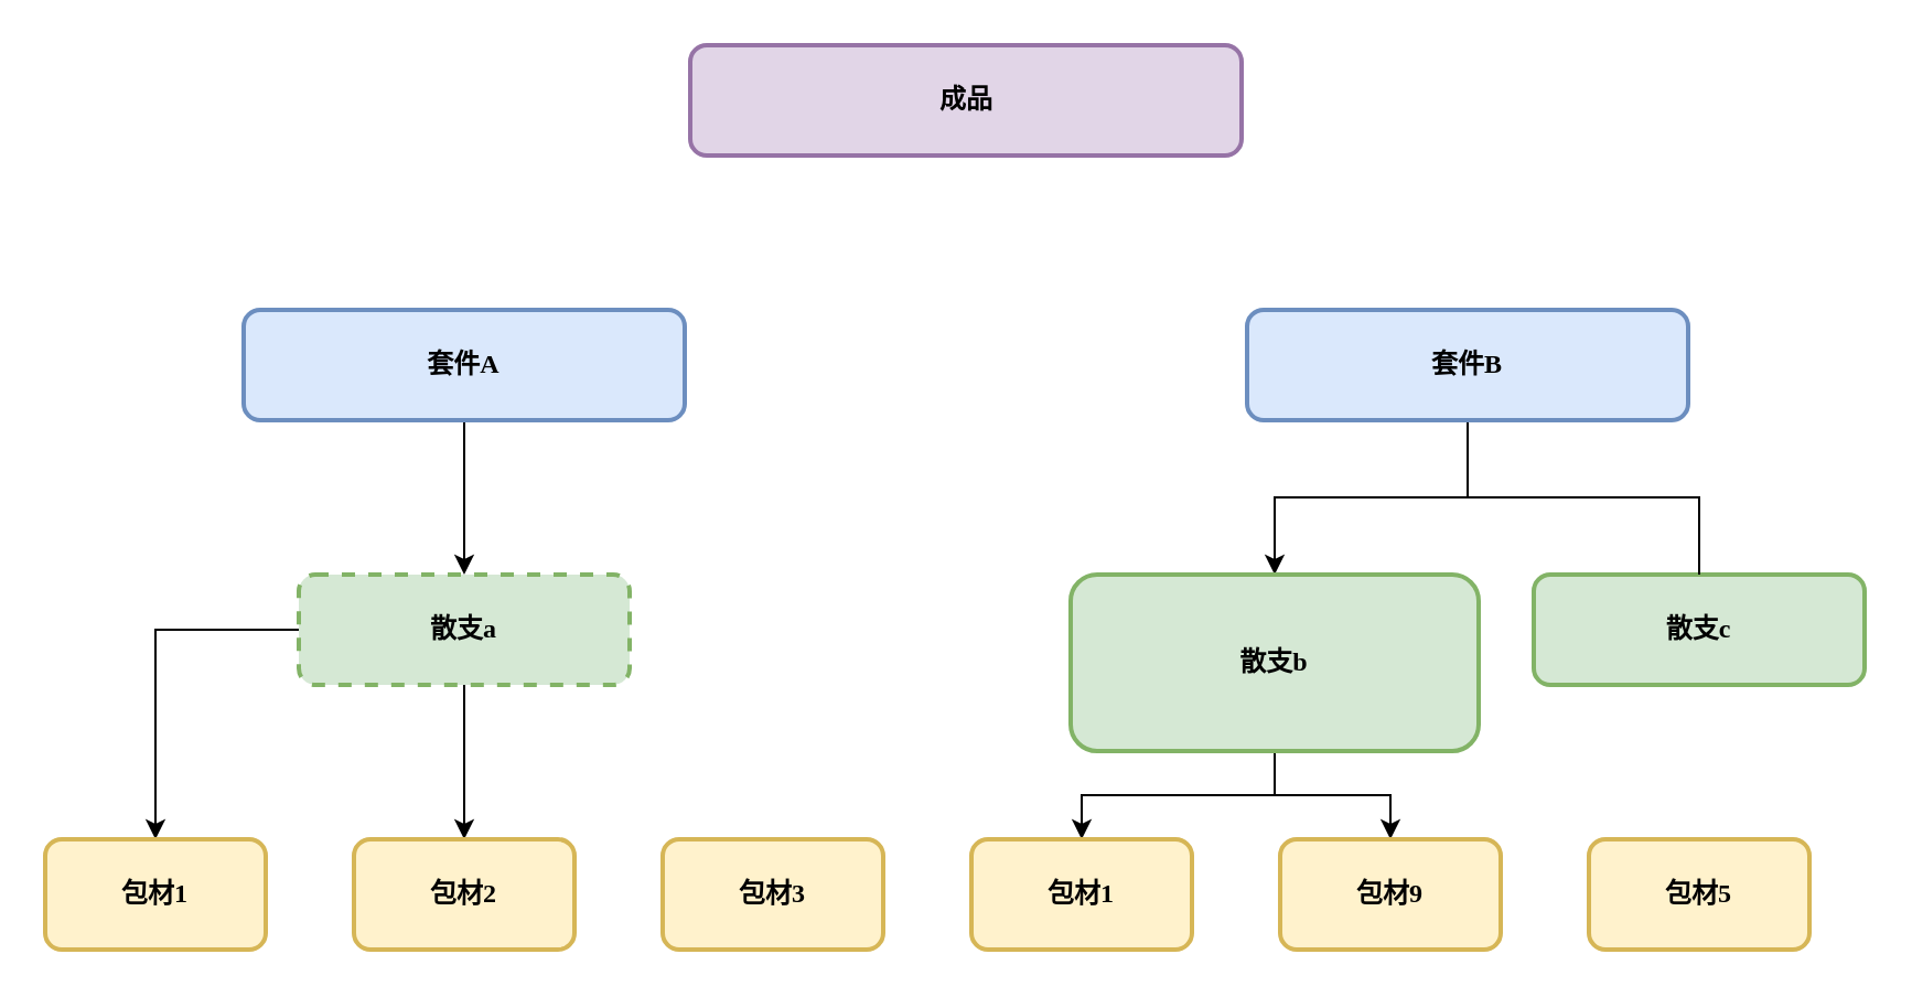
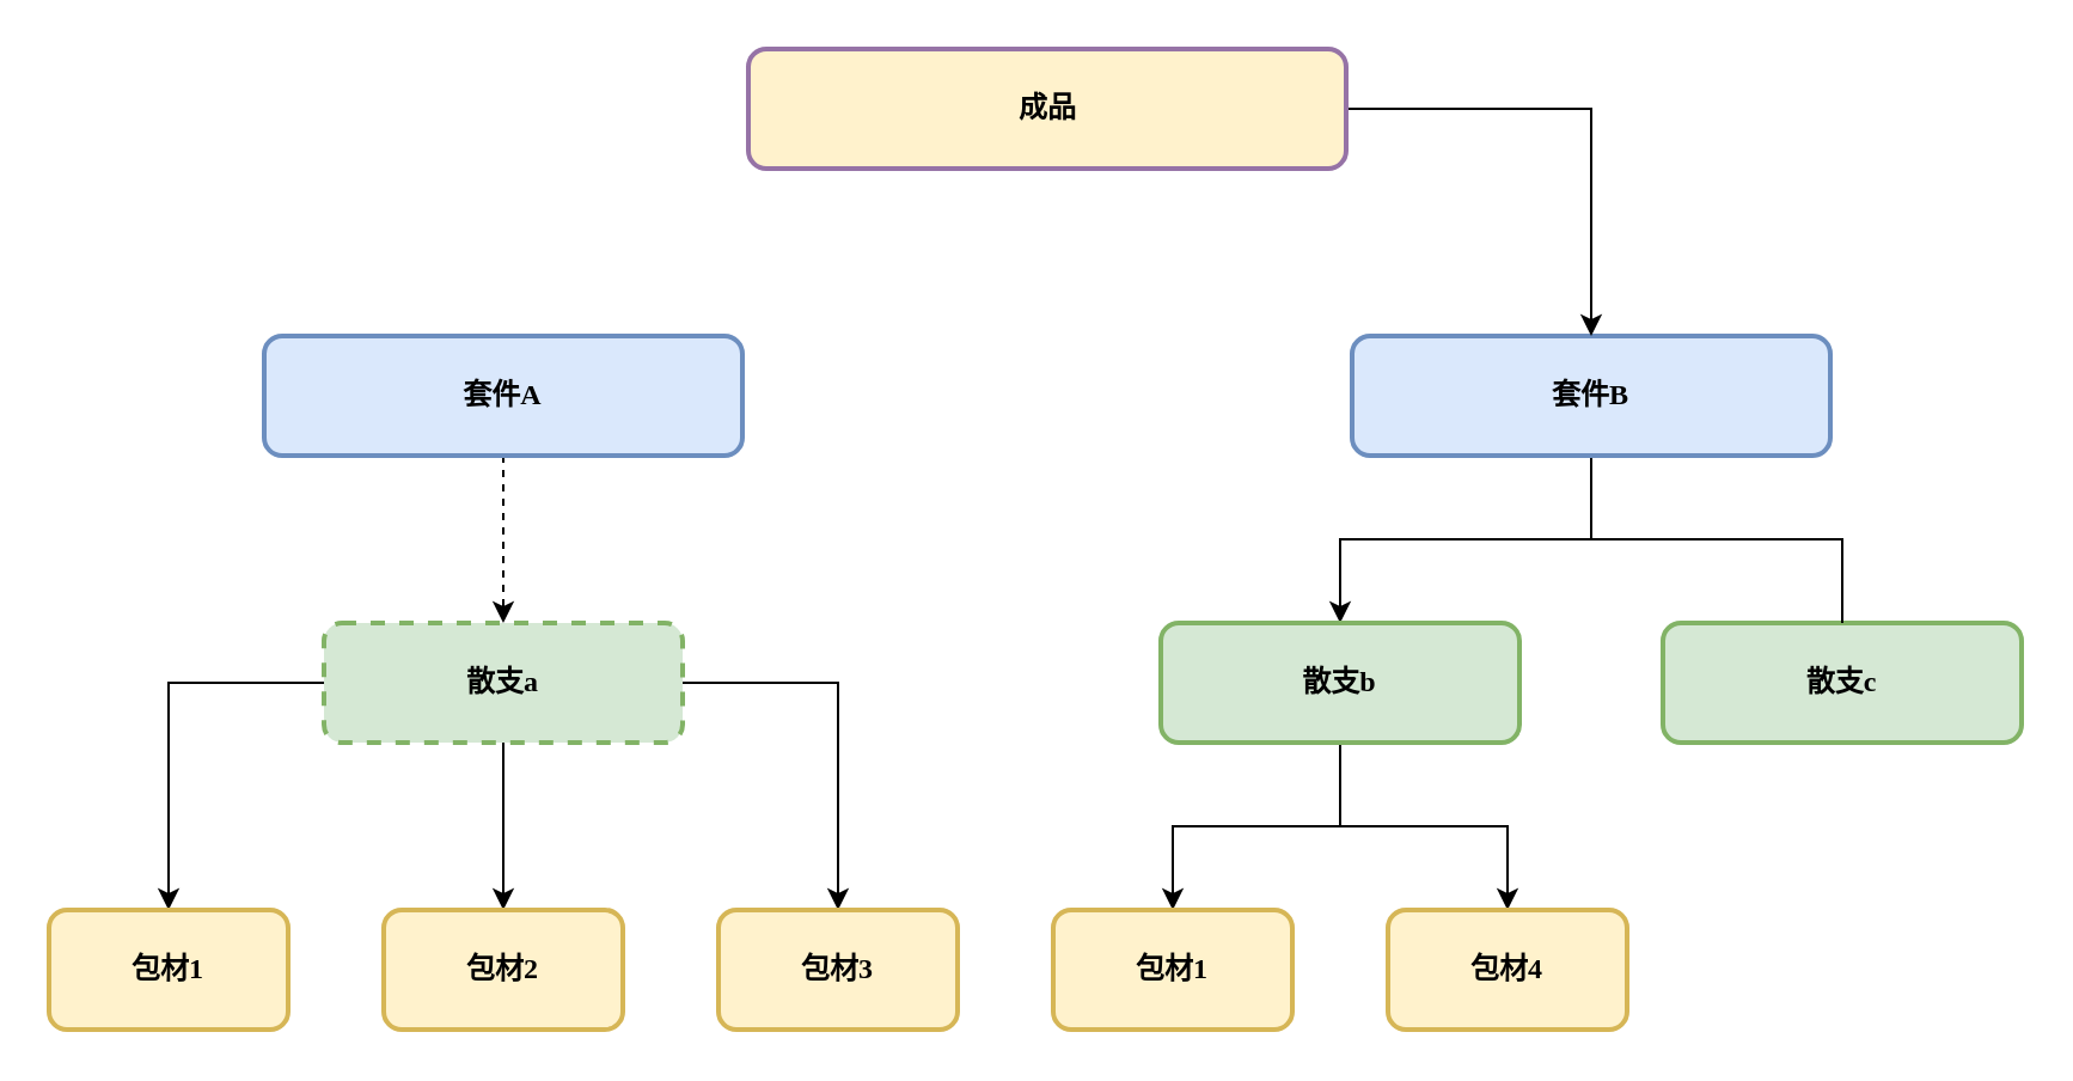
- <mxCell id="10" value="成品" style="whiteSpace=wrap;html=1;rounded=1;shadow=0;comic=0;strokeWidth=2;fontFamily=Verdana;align=center;fontSize=12;fontStyle=1;fillColor=#e1d5e7;strokeColor=#9673a6;" parent="1" vertex="1"><mxGeometry x="312.5" y="20" width="250" height="50" as="geometry" /></mxCell>
+ <mxCell id="10" value="成品" style="whiteSpace=wrap;html=1;rounded=1;shadow=0;comic=0;strokeWidth=2;fontFamily=Verdana;align=center;fontSize=12;fontStyle=1;fillColor=#fff2cc;strokeColor=#9673a6;" parent="1" vertex="1"><mxGeometry x="312.5" y="20" width="250" height="50" as="geometry" /></mxCell>
+ <mxCell id="9" style="edgeStyle=orthogonalEdgeStyle;rounded=0;orthogonalLoop=1;jettySize=auto;html=1;" edge="1" parent="1" source="10" target="5"><mxGeometry relative="1" as="geometry" /></mxCell>
- <mxCell id="11" style="edgeStyle=orthogonalEdgeStyle;rounded=0;orthogonalLoop=1;jettySize=auto;html=1;entryX=0.5;entryY=0;entryDx=0;entryDy=0;" edge="1" parent="1" source="12" target="16"><mxGeometry relative="1" as="geometry" /></mxCell>
+ <mxCell id="11" style="edgeStyle=orthogonalEdgeStyle;rounded=0;orthogonalLoop=1;jettySize=auto;html=1;entryX=0.5;entryY=0;entryDx=0;entryDy=0;dashed=1;" edge="1" parent="1" source="12" target="16"><mxGeometry relative="1" as="geometry" /></mxCell>
+ <mxCell id="15" style="edgeStyle=orthogonalEdgeStyle;rounded=0;orthogonalLoop=1;jettySize=auto;html=1;" edge="1" parent="1" source="16" target="20"><mxGeometry relative="1" as="geometry" /></mxCell>
- <mxCell id="8" value="散支b" style="whiteSpace=wrap;html=1;rounded=1;shadow=0;comic=0;strokeWidth=2;fontFamily=Verdana;align=center;fontSize=12;fontStyle=1;fillColor=#d5e8d4;strokeColor=#82b366;" parent="1" vertex="1"><mxGeometry x="485" y="260" width="185" height="80" as="geometry" /></mxCell>
+ <mxCell id="8" value="散支b" style="whiteSpace=wrap;html=1;rounded=1;shadow=0;comic=0;strokeWidth=2;fontFamily=Verdana;align=center;fontSize=12;fontStyle=1;fillColor=#d5e8d4;strokeColor=#82b366;" parent="1" vertex="1"><mxGeometry x="485" y="260" width="150" height="50" as="geometry" /></mxCell>
- <mxCell id="18" value="包材9" style="whiteSpace=wrap;html=1;rounded=1;shadow=0;comic=0;strokeWidth=2;fontFamily=Verdana;align=center;fontSize=12;fontStyle=1;fillColor=#fff2cc;strokeColor=#d6b656;" vertex="1" parent="1"><mxGeometry x="580" y="380" width="100" height="50" as="geometry" /></mxCell>
+ <mxCell id="18" value="包材4" style="whiteSpace=wrap;html=1;rounded=1;shadow=0;comic=0;strokeWidth=2;fontFamily=Verdana;align=center;fontSize=12;fontStyle=1;fillColor=#fff2cc;strokeColor=#d6b656;" vertex="1" parent="1"><mxGeometry x="580" y="380" width="100" height="50" as="geometry" /></mxCell>
- <mxCell id="17" value="包材5" style="whiteSpace=wrap;html=1;rounded=1;shadow=0;comic=0;strokeWidth=2;fontFamily=Verdana;align=center;fontSize=12;fontStyle=1;fillColor=#fff2cc;strokeColor=#d6b656;" vertex="1" parent="1"><mxGeometry x="720" y="380" width="100" height="50" as="geometry" /></mxCell>
